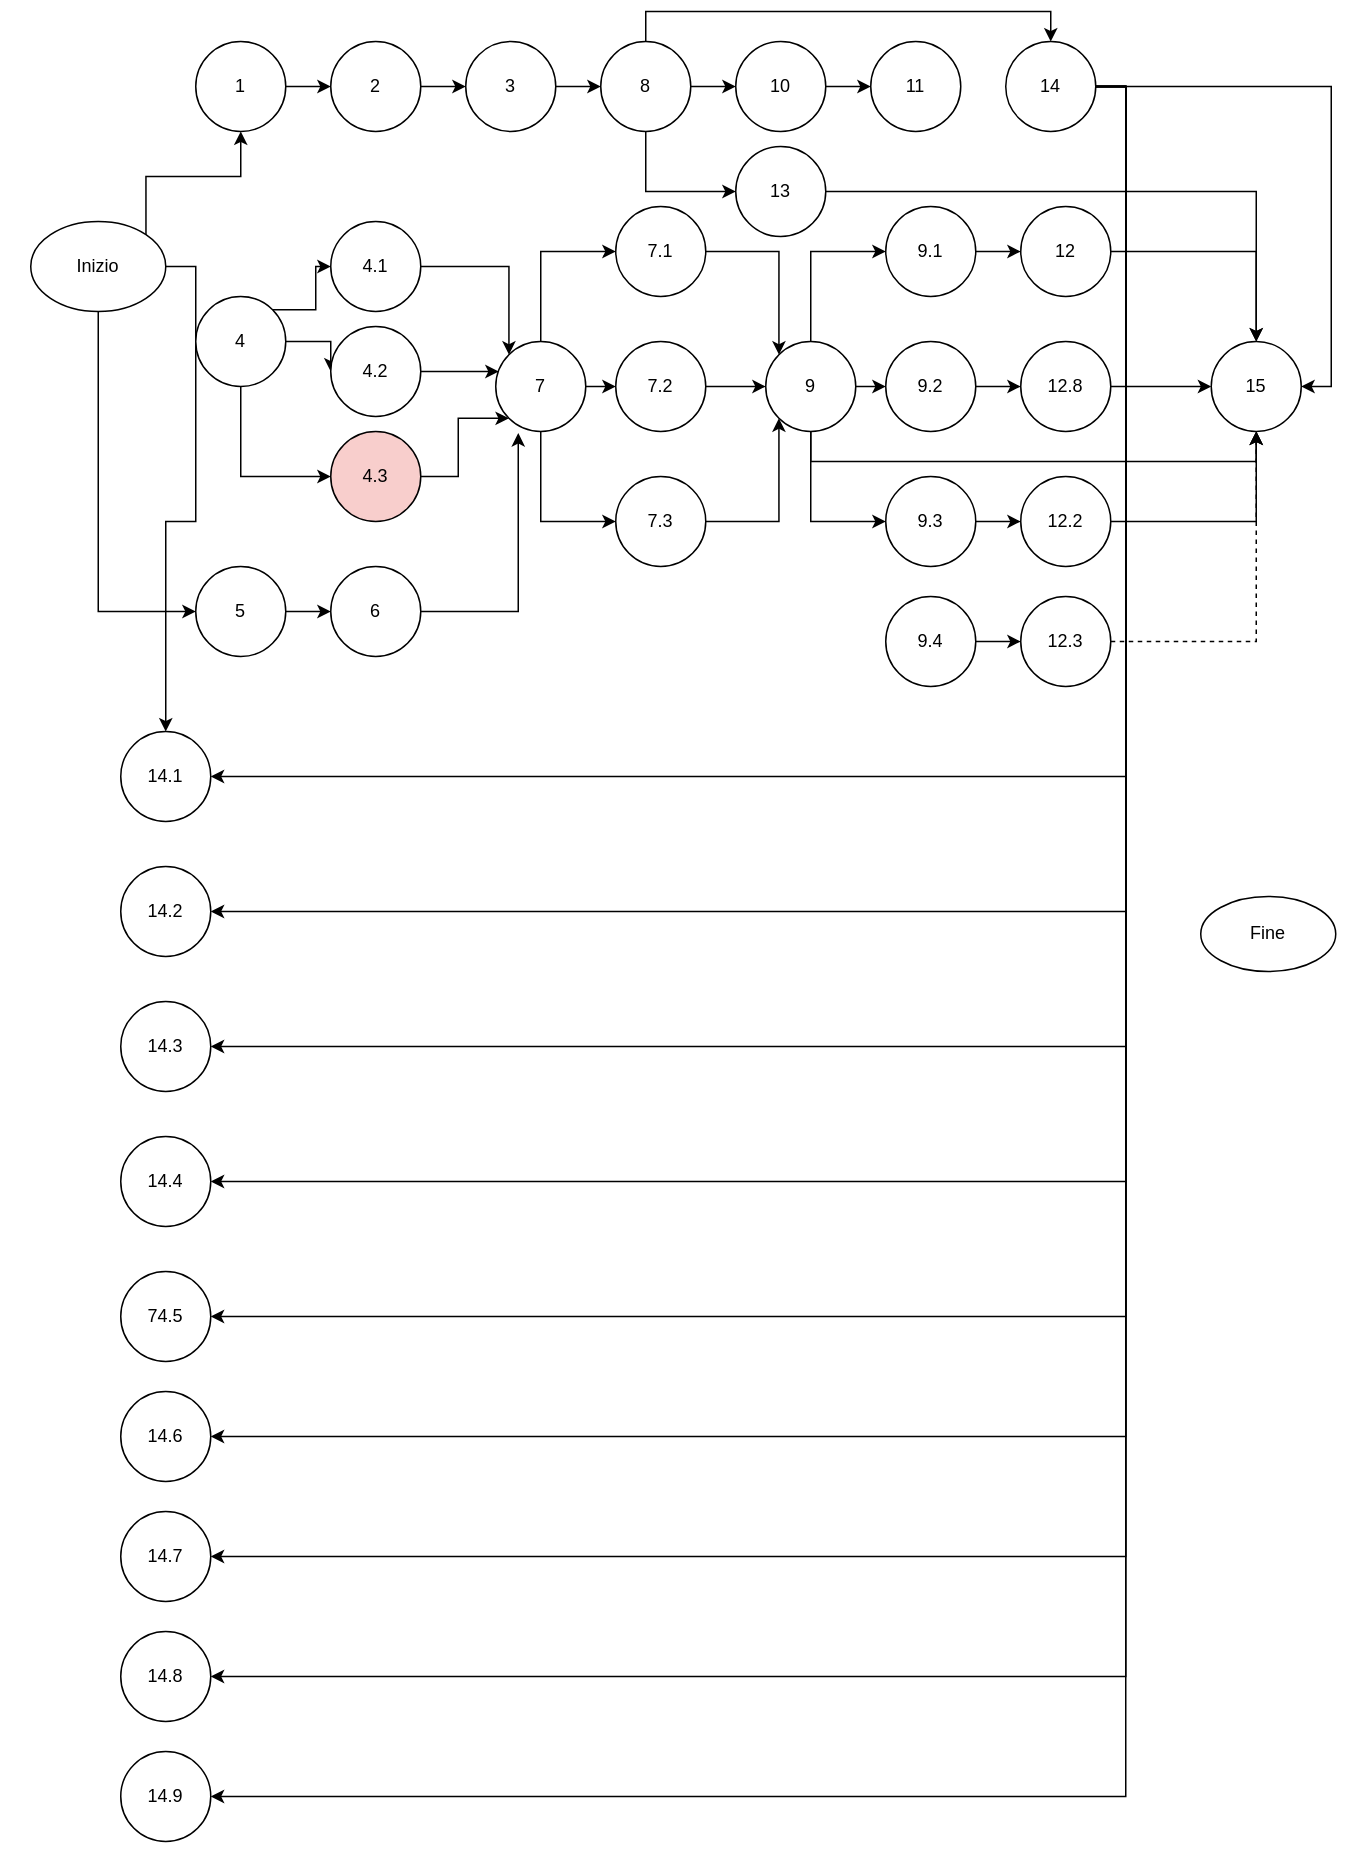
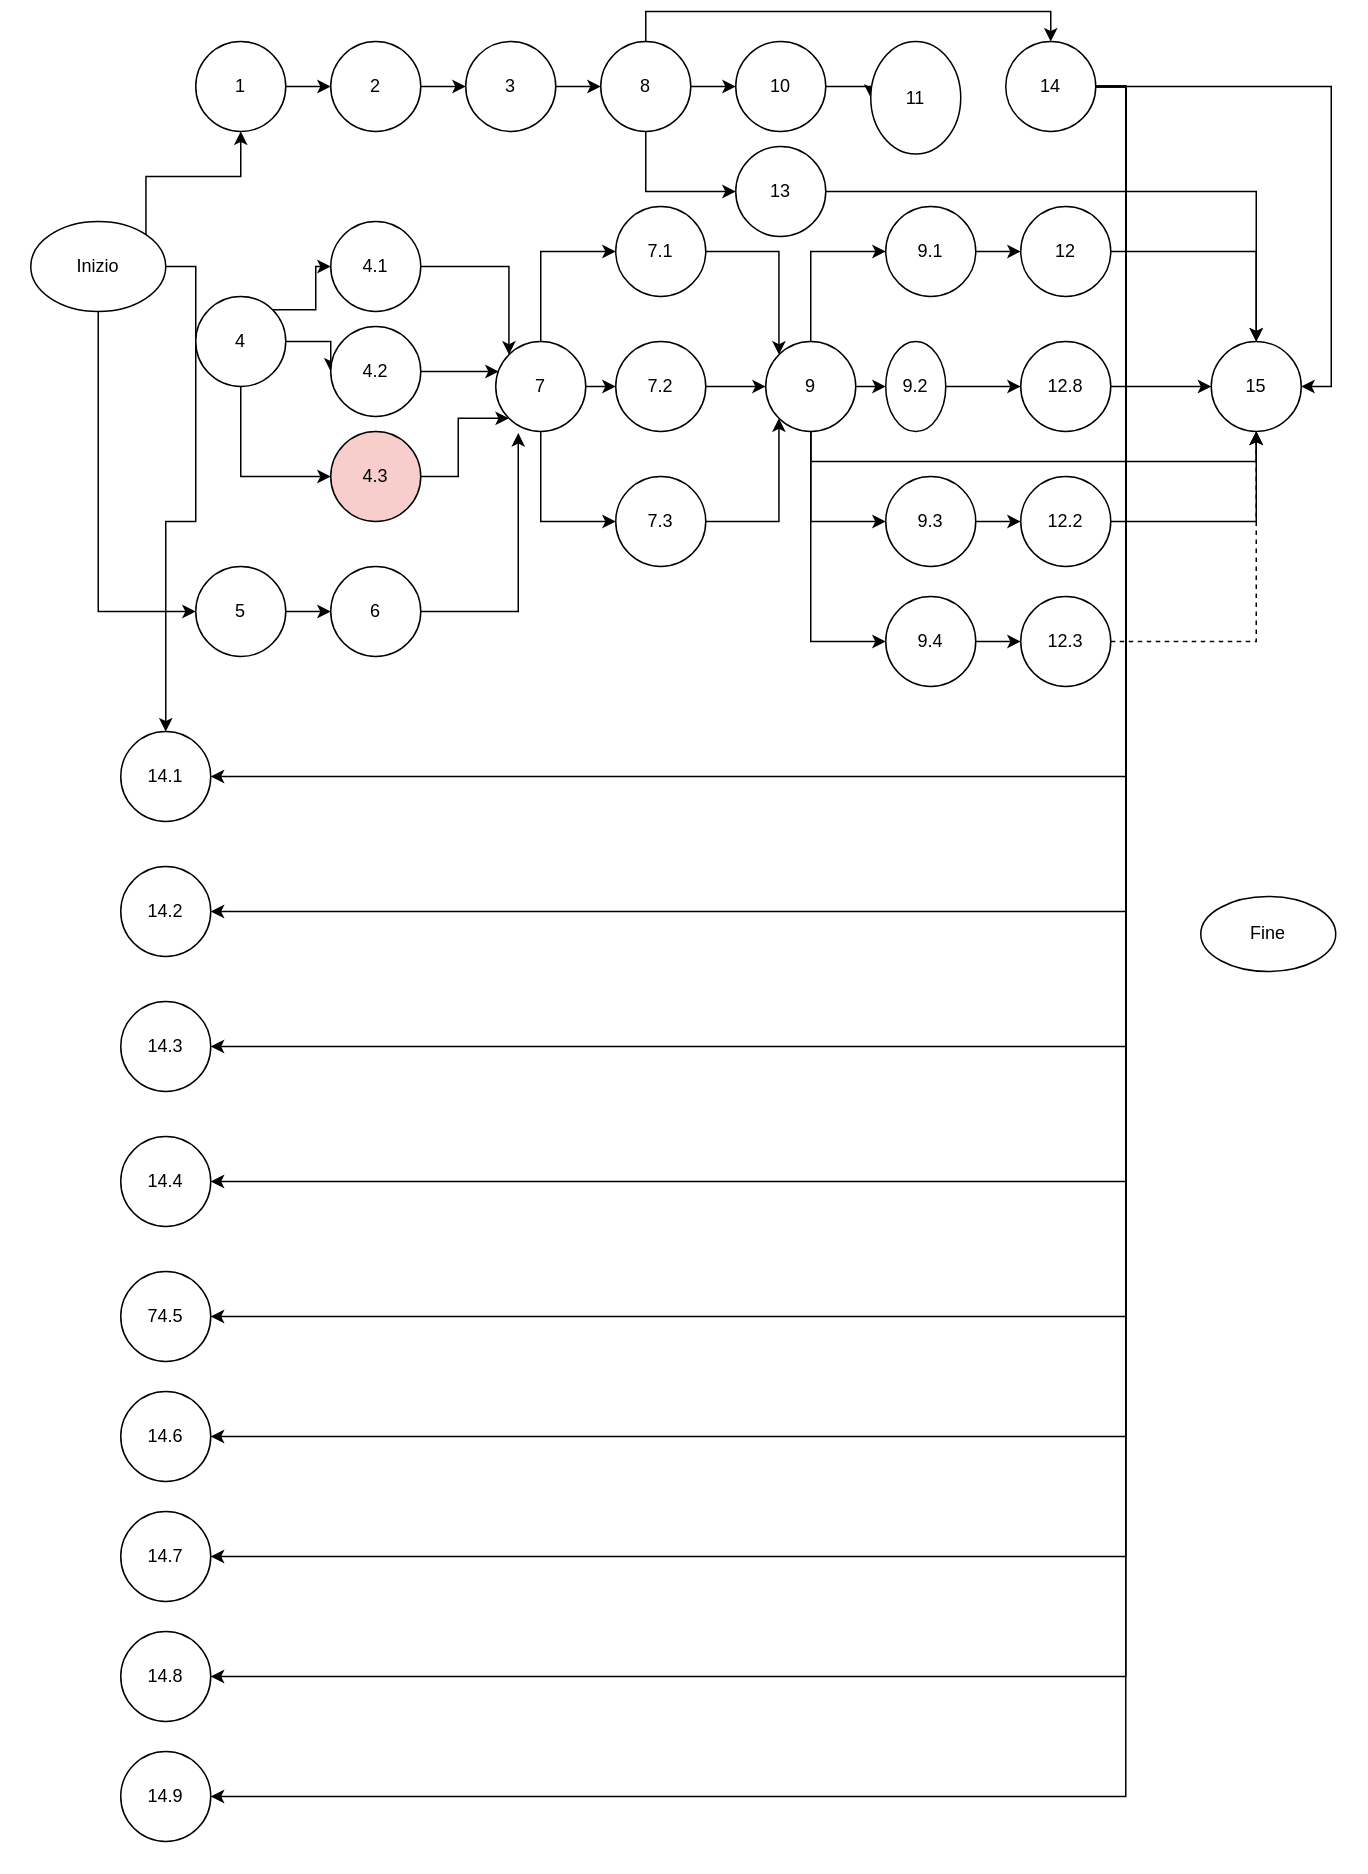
- <mxCell id="53" value="11" style="ellipse;whiteSpace=wrap;html=1;aspect=fixed;" vertex="1" parent="1"><mxGeometry x="580" y="20" width="60" height="60" as="geometry" /></mxCell>
+ <mxCell id="53" value="11" style="ellipse;whiteSpace=wrap;html=1;aspect=fixed;" vertex="1" parent="1"><mxGeometry x="580" y="20" width="60" height="75" as="geometry" /></mxCell>
- <mxCell id="48" value="9.2" style="ellipse;whiteSpace=wrap;html=1;aspect=fixed;" vertex="1" parent="1"><mxGeometry x="590" y="220" width="60" height="60" as="geometry" /></mxCell>
+ <mxCell id="48" value="9.2" style="ellipse;whiteSpace=wrap;html=1;aspect=fixed;" vertex="1" parent="1"><mxGeometry x="590" y="220" width="40" height="60" as="geometry" /></mxCell>
+ <mxCell id="41" style="edgeStyle=orthogonalEdgeStyle;rounded=0;orthogonalLoop=1;jettySize=auto;html=1;exitX=0.5;exitY=1;exitDx=0;exitDy=0;entryX=0;entryY=0.5;entryDx=0;entryDy=0;" edge="1" parent="1" source="44" target="67"><mxGeometry relative="1" as="geometry" /></mxCell>
